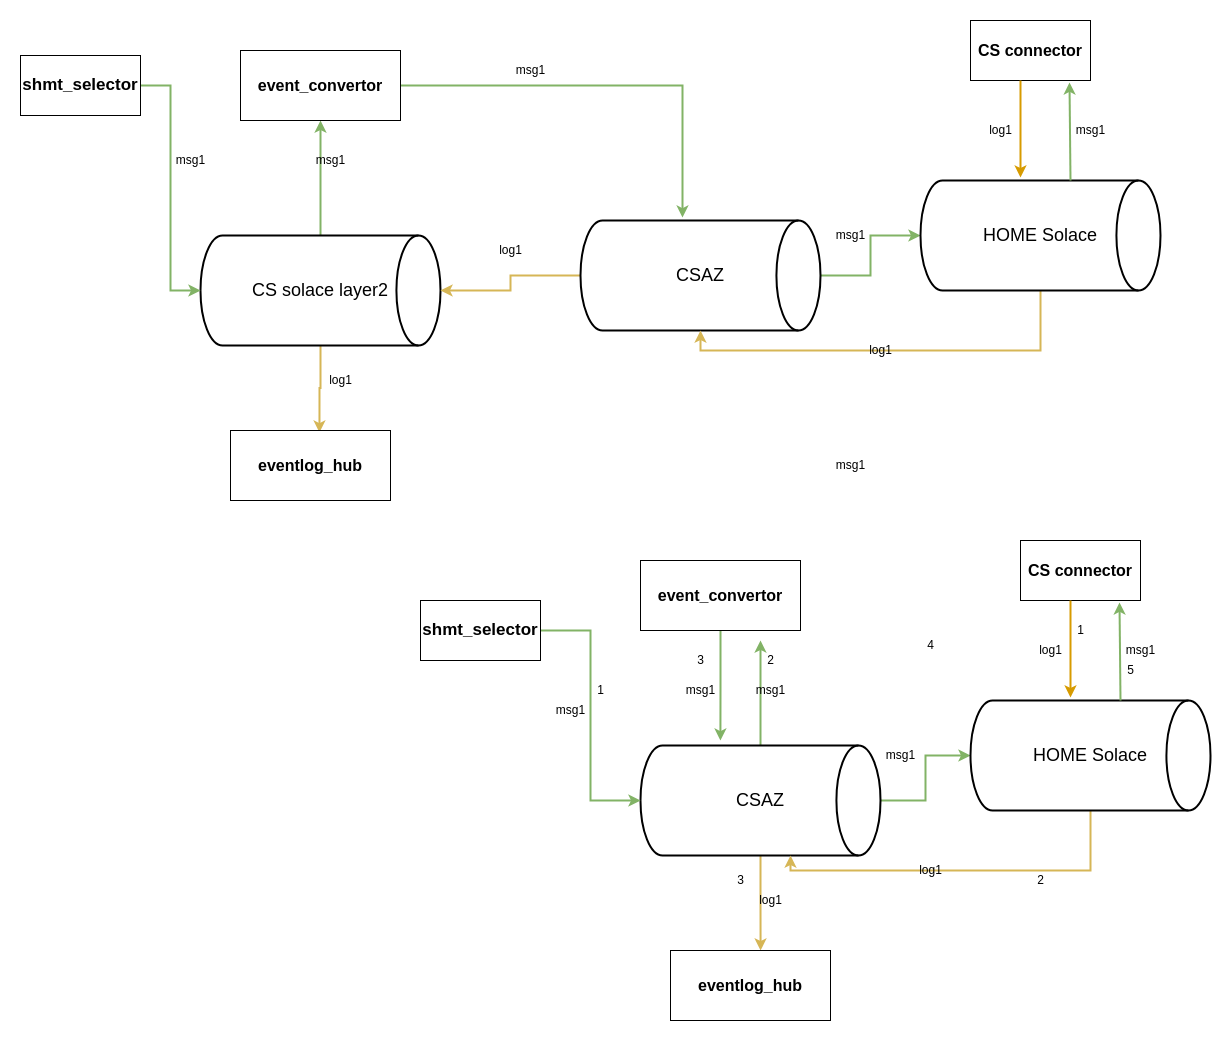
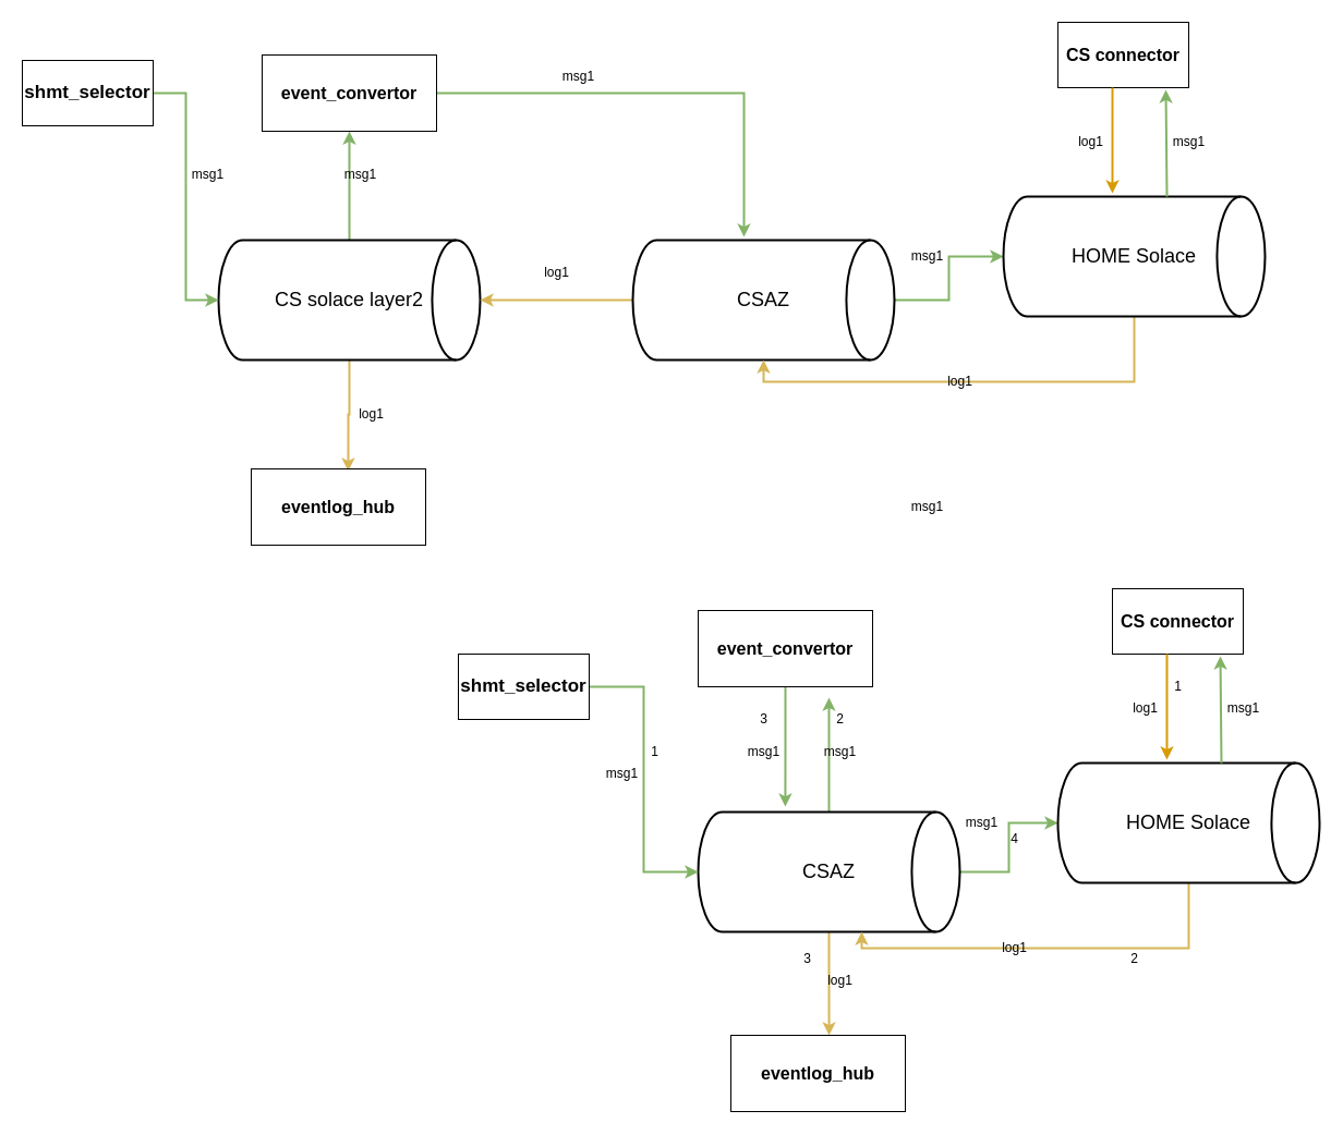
- <mxCell id="4" value="&lt;font style=&quot;font-size: 18px&quot;&gt;CS solace layer2&lt;/font&gt;" style="strokeWidth=2;html=1;shape=mxgraph.flowchart.direct_data;whiteSpace=wrap;" vertex="1" parent="1"><mxGeometry x="200" y="235" width="240" height="110" as="geometry" /></mxCell>
+ <mxCell id="4" value="&lt;font style=&quot;font-size: 18px&quot;&gt;CS solace layer2&lt;/font&gt;" style="strokeWidth=2;html=1;shape=mxgraph.flowchart.direct_data;whiteSpace=wrap;" vertex="1" parent="1"><mxGeometry x="200" y="220" width="240" height="110" as="geometry" /></mxCell>
- <mxCell id="53" value="4" style="text;html=1;align=center;verticalAlign=middle;resizable=0;points=[];autosize=1;" vertex="1" parent="1"><mxGeometry x="920" y="635" width="20" height="20" as="geometry" /></mxCell>
+ <mxCell id="53" value="4" style="text;html=1;align=center;verticalAlign=middle;resizable=0;points=[];autosize=1;" vertex="1" parent="1"><mxGeometry x="920" y="760" width="20" height="20" as="geometry" /></mxCell>
- <mxCell id="54" value="5" style="text;html=1;align=center;verticalAlign=middle;resizable=0;points=[];autosize=1;" vertex="1" parent="1"><mxGeometry x="1120" y="660" width="20" height="20" as="geometry" /></mxCell>
